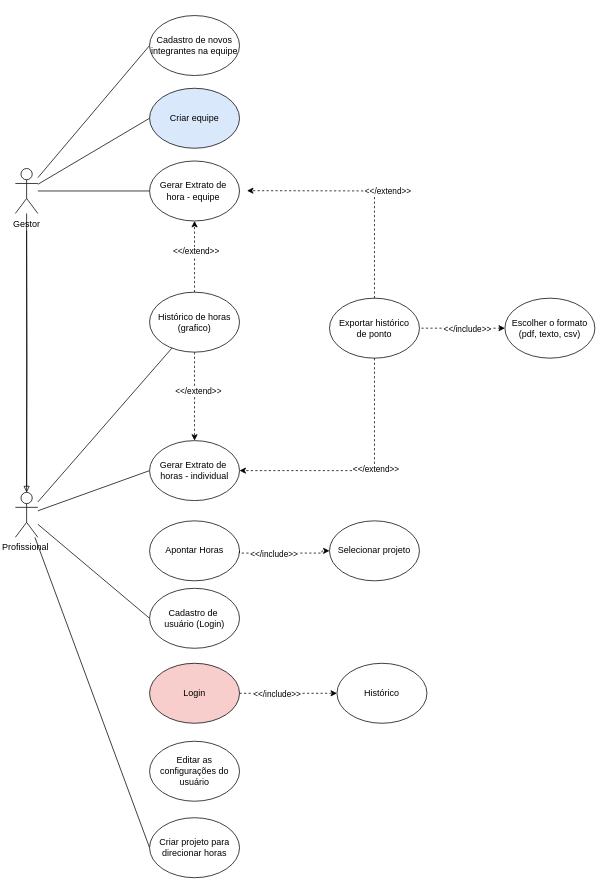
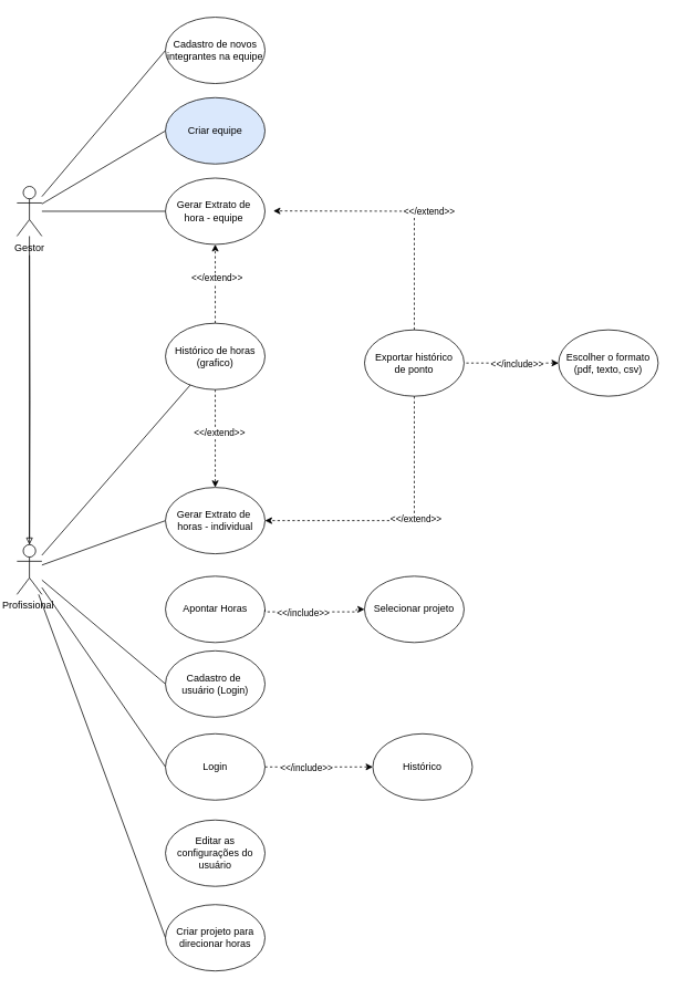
+ <mxCell id="3" style="rounded=0;orthogonalLoop=1;jettySize=auto;html=1;entryX=0;entryY=0.5;entryDx=0;entryDy=0;endArrow=none;startFill=0;" parent="1" source="8" target="16" edge="1"><mxGeometry relative="1" as="geometry" /></mxCell>
- <mxCell id="16" value="Login" style="ellipse;whiteSpace=wrap;html=1;fillColor=#f8cecc;" parent="1" vertex="1"><mxGeometry x="199" y="884" width="120" height="80" as="geometry" /></mxCell>
+ <mxCell id="16" value="Login" style="ellipse;whiteSpace=wrap;html=1;" parent="1" vertex="1"><mxGeometry x="199" y="884" width="120" height="80" as="geometry" /></mxCell>
